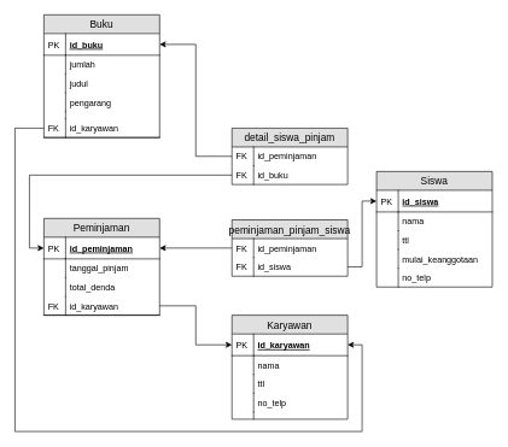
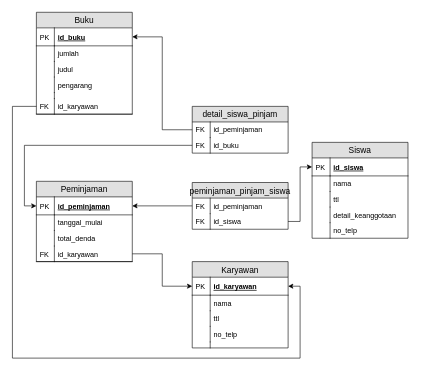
- <mxCell id="42" value="mulai_keanggotaan" style="shape=partialRectangle;top=0;left=0;right=0;bottom=0;align=left;verticalAlign=top;fillColor=none;spacingLeft=34;spacingRight=4;overflow=hidden;rotatable=0;points=[[0,0.5],[1,0.5]];portConstraint=eastwest;dropTarget=0;fontSize=12;" vertex="1" parent="35"><mxGeometry y="108" width="160" height="26" as="geometry" /></mxCell>
+ <mxCell id="42" value="detail_keanggotaan" style="shape=partialRectangle;top=0;left=0;right=0;bottom=0;align=left;verticalAlign=top;fillColor=none;spacingLeft=34;spacingRight=4;overflow=hidden;rotatable=0;points=[[0,0.5],[1,0.5]];portConstraint=eastwest;dropTarget=0;fontSize=12;" vertex="1" parent="35"><mxGeometry y="108" width="160" height="26" as="geometry" /></mxCell>
- <mxCell id="29" value="tanggal_pinjam" style="shape=partialRectangle;top=0;left=0;right=0;bottom=0;align=left;verticalAlign=top;fillColor=none;spacingLeft=34;spacingRight=4;overflow=hidden;rotatable=0;points=[[0,0.5],[1,0.5]];portConstraint=eastwest;dropTarget=0;fontSize=12;" vertex="1" parent="26"><mxGeometry y="56" width="160" height="26" as="geometry" /></mxCell>
+ <mxCell id="29" value="tanggal_mulai" style="shape=partialRectangle;top=0;left=0;right=0;bottom=0;align=left;verticalAlign=top;fillColor=none;spacingLeft=34;spacingRight=4;overflow=hidden;rotatable=0;points=[[0,0.5],[1,0.5]];portConstraint=eastwest;dropTarget=0;fontSize=12;" vertex="1" parent="26"><mxGeometry y="56" width="160" height="26" as="geometry" /></mxCell>
